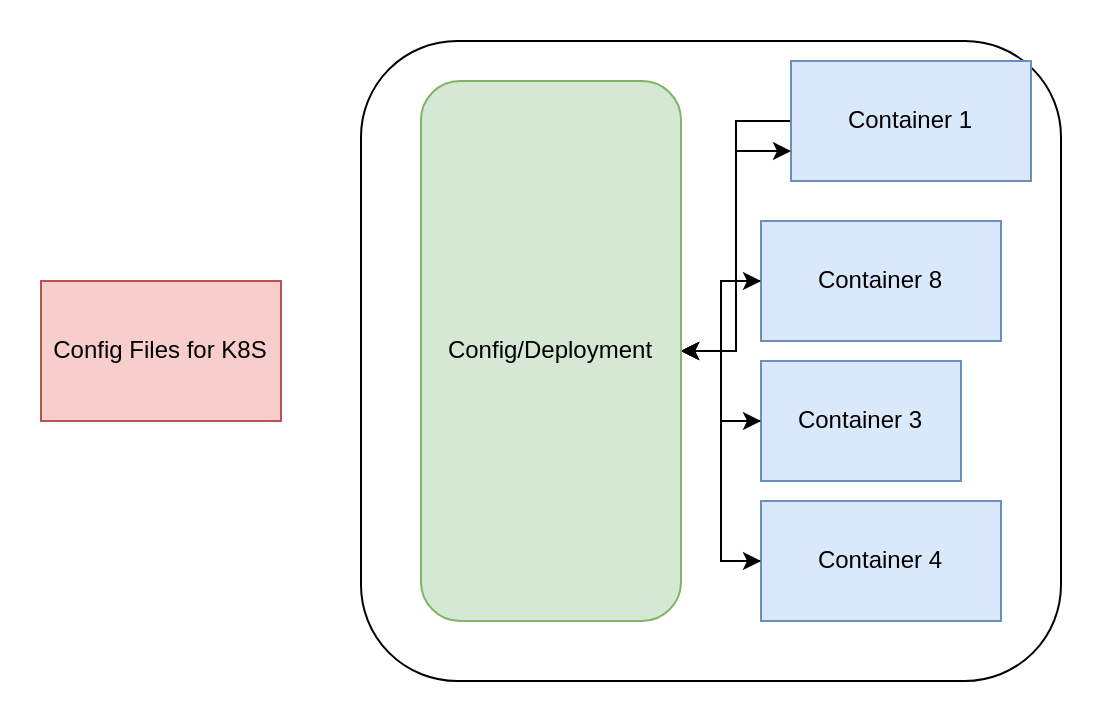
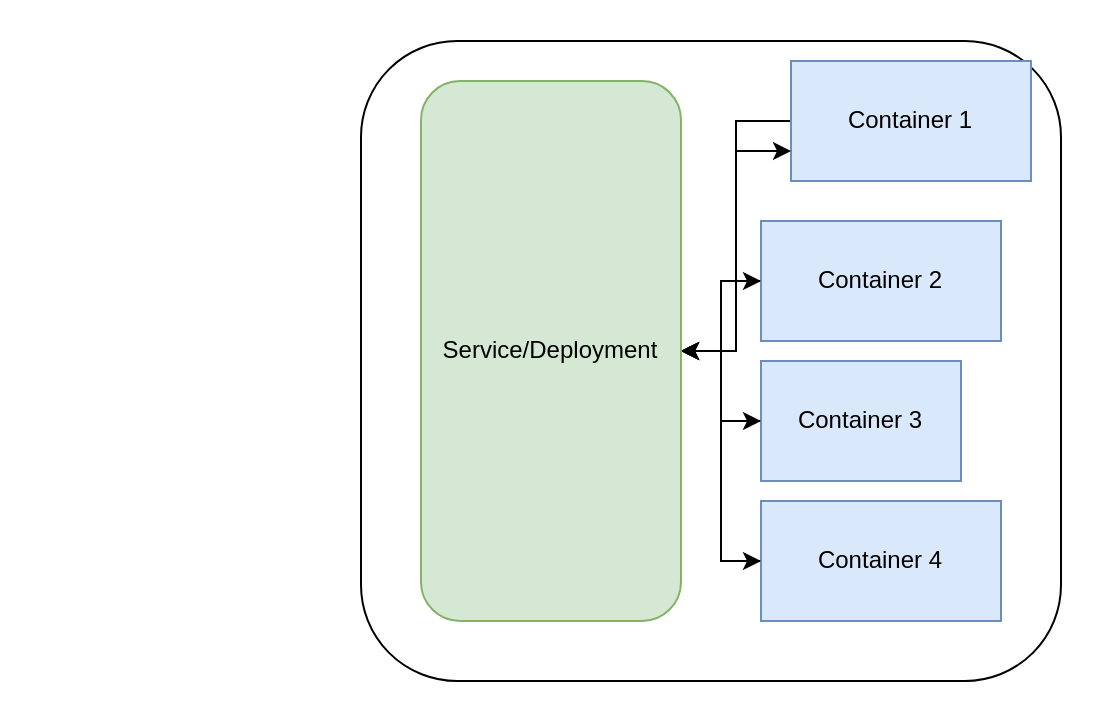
- <mxCell id="6" value="Container 8" style="rounded=0;whiteSpace=wrap;html=1;fillColor=#dae8fc;strokeColor=#6c8ebf;" parent="1" vertex="1"><mxGeometry x="380" y="110" width="120" height="60" as="geometry" /></mxCell>
+ <mxCell id="6" value="Container 2" style="rounded=0;whiteSpace=wrap;html=1;fillColor=#dae8fc;strokeColor=#6c8ebf;" parent="1" vertex="1"><mxGeometry x="380" y="110" width="120" height="60" as="geometry" /></mxCell>
- <mxCell id="16" value="Config Files for K8S" style="rounded=0;whiteSpace=wrap;html=1;fillColor=#f8cecc;strokeColor=#b85450;" parent="1" vertex="1"><mxGeometry x="20" y="140" width="120" height="70" as="geometry" /></mxCell>
- <mxCell id="15" value="Config/Deployment" style="rounded=1;whiteSpace=wrap;html=1;direction=south;fillColor=#d5e8d4;strokeColor=#82b366;" parent="1" vertex="1"><mxGeometry x="210" y="40" width="130" height="270" as="geometry" /></mxCell>
+ <mxCell id="15" value="Service/Deployment" style="rounded=1;whiteSpace=wrap;html=1;direction=south;fillColor=#d5e8d4;strokeColor=#82b366;" parent="1" vertex="1"><mxGeometry x="210" y="40" width="130" height="270" as="geometry" /></mxCell>
